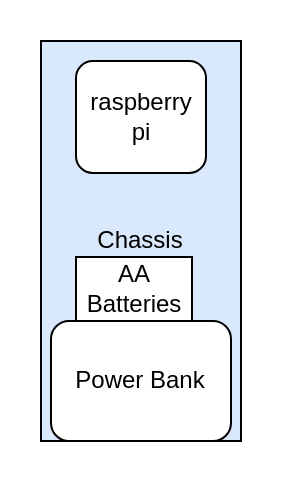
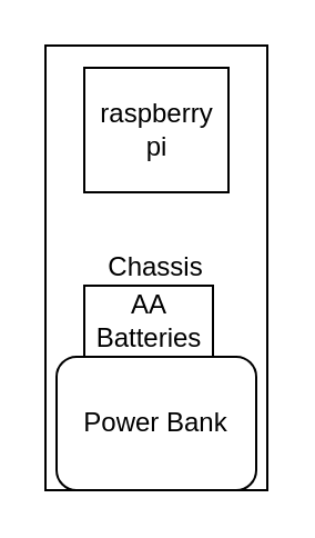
- <mxCell id="3" value="raspberry pi" style="whiteSpace=wrap;html=1;rounded=1;" vertex="1" parent="1"><mxGeometry x="37.5" y="30" width="65" height="56" as="geometry" /></mxCell>
+ <mxCell id="3" value="raspberry pi" style="rounded=0;whiteSpace=wrap;html=1;" vertex="1" parent="1"><mxGeometry x="37.5" y="30" width="65" height="56" as="geometry" /></mxCell>
- <mxCell id="2" value="Chassis" style="rounded=0;whiteSpace=wrap;html=1;fillColor=#dae8fc;" vertex="1" parent="1"><mxGeometry x="20" y="20" width="100" height="200" as="geometry" /></mxCell>
+ <mxCell id="2" value="Chassis" style="rounded=0;whiteSpace=wrap;html=1;" vertex="1" parent="1"><mxGeometry x="20" y="20" width="100" height="200" as="geometry" /></mxCell>
